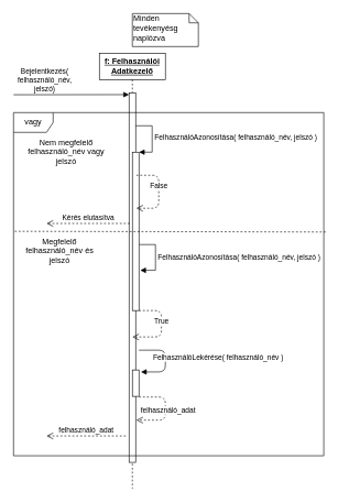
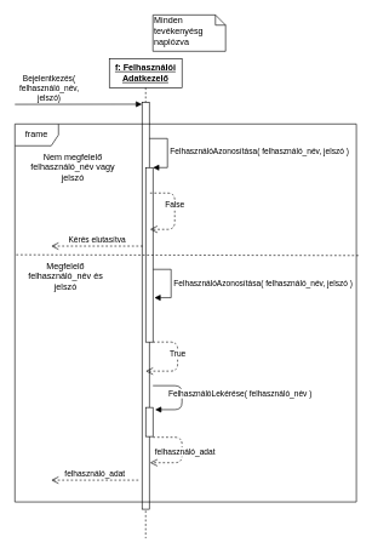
- <mxCell id="10" value="Minden tevékenyésg naplózva" style="shape=note;whiteSpace=wrap;html=1;size=14;verticalAlign=top;align=left;spacingTop=-6;" parent="1" vertex="1"><mxGeometry x="200" y="20" width="100" height="50" as="geometry" /></mxCell>
+ <mxCell id="10" value="Minden tevékenyésg naplózva" style="shape=note;whiteSpace=wrap;html=1;size=14;verticalAlign=top;align=left;spacingTop=-6;" parent="1" vertex="1"><mxGeometry x="210" y="20" width="100" height="50" as="geometry" /></mxCell>
- <mxCell id="18" value="vagy" style="shape=umlFrame;whiteSpace=wrap;html=1;" parent="1" vertex="1"><mxGeometry x="20" y="170" width="470" height="520" as="geometry" /></mxCell>
+ <mxCell id="18" value="frame" style="shape=umlFrame;whiteSpace=wrap;html=1;" parent="1" vertex="1"><mxGeometry x="20" y="170" width="470" height="520" as="geometry" /></mxCell>
